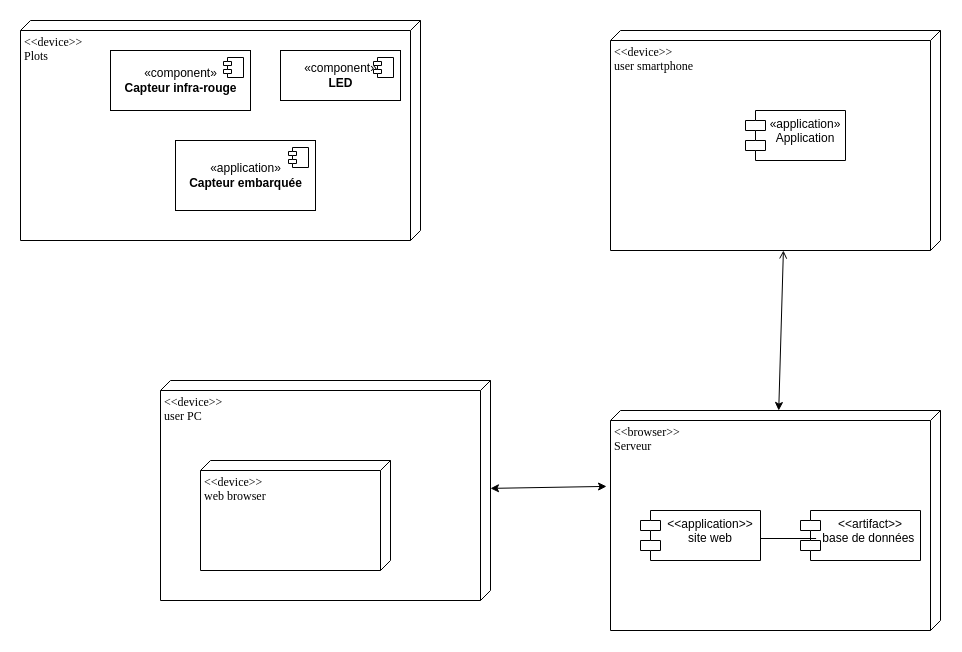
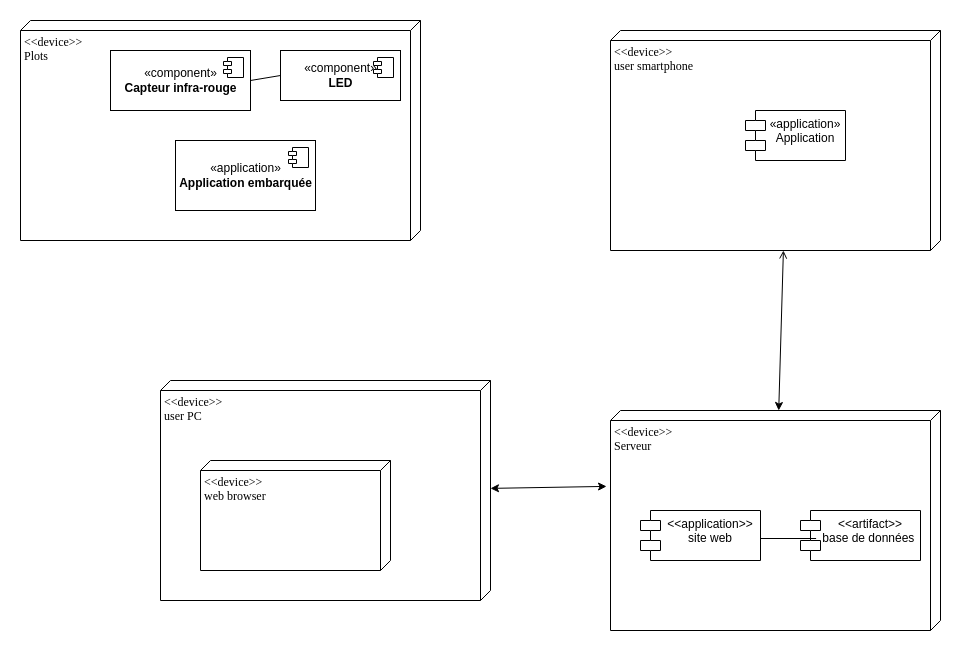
+ <mxCell id="17" value="" style="endArrow=none;html=1;entryX=0;entryY=0.5;entryDx=0;entryDy=0;exitX=1;exitY=0.5;exitDx=0;exitDy=0;" edge="1" parent="1" source="15" target="5"><mxGeometry width="50" height="50" relative="1" as="geometry"><mxPoint x="240" y="130" as="sourcePoint" /><mxPoint x="290" y="80" as="targetPoint" /></mxGeometry></mxCell>
- <mxCell id="3" value="«application»&lt;br&gt;&lt;b&gt;Capteur embarquée&lt;br&gt;&lt;/b&gt;" style="html=1;dropTarget=0;" parent="1" vertex="1"><mxGeometry x="175" y="140" width="140" height="70" as="geometry" /></mxCell>
+ <mxCell id="3" value="«application»&lt;br&gt;&lt;b&gt;Application embarquée&lt;br&gt;&lt;/b&gt;" style="html=1;dropTarget=0;" parent="1" vertex="1"><mxGeometry x="175" y="140" width="140" height="70" as="geometry" /></mxCell>
- <mxCell id="9" value="&amp;lt;&amp;lt;browser&amp;gt;&amp;gt;&lt;br&gt;Serveur&lt;br&gt;" style="verticalAlign=top;align=left;spacingTop=8;spacingLeft=2;spacingRight=12;shape=cube;size=10;direction=south;fontStyle=0;html=1;rounded=0;shadow=0;comic=0;labelBackgroundColor=none;strokeWidth=1;fontFamily=Verdana;fontSize=12" parent="8" vertex="1"><mxGeometry width="330" height="220" as="geometry" /></mxCell>
+ <mxCell id="9" value="&amp;lt;&amp;lt;device&amp;gt;&amp;gt;&lt;br&gt;Serveur&lt;br&gt;" style="verticalAlign=top;align=left;spacingTop=8;spacingLeft=2;spacingRight=12;shape=cube;size=10;direction=south;fontStyle=0;html=1;rounded=0;shadow=0;comic=0;labelBackgroundColor=none;strokeWidth=1;fontFamily=Verdana;fontSize=12" parent="8" vertex="1"><mxGeometry width="330" height="220" as="geometry" /></mxCell>
